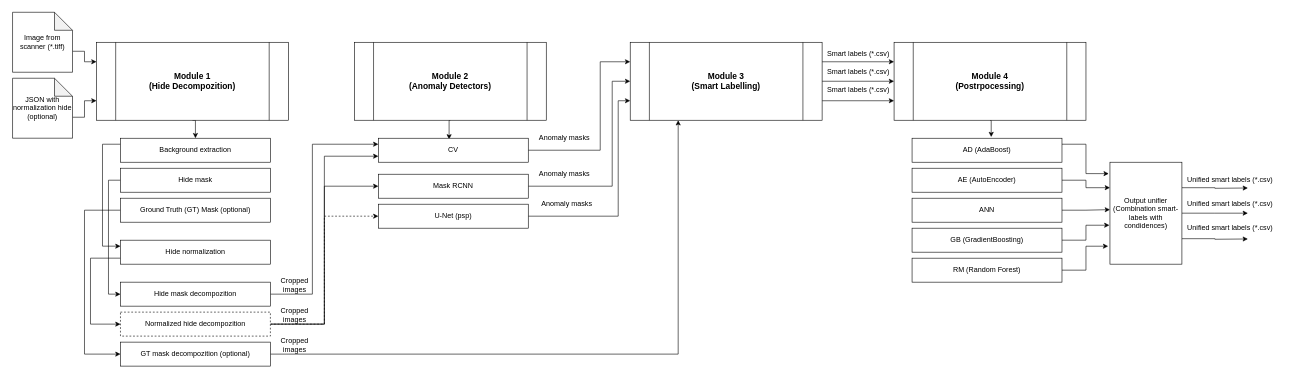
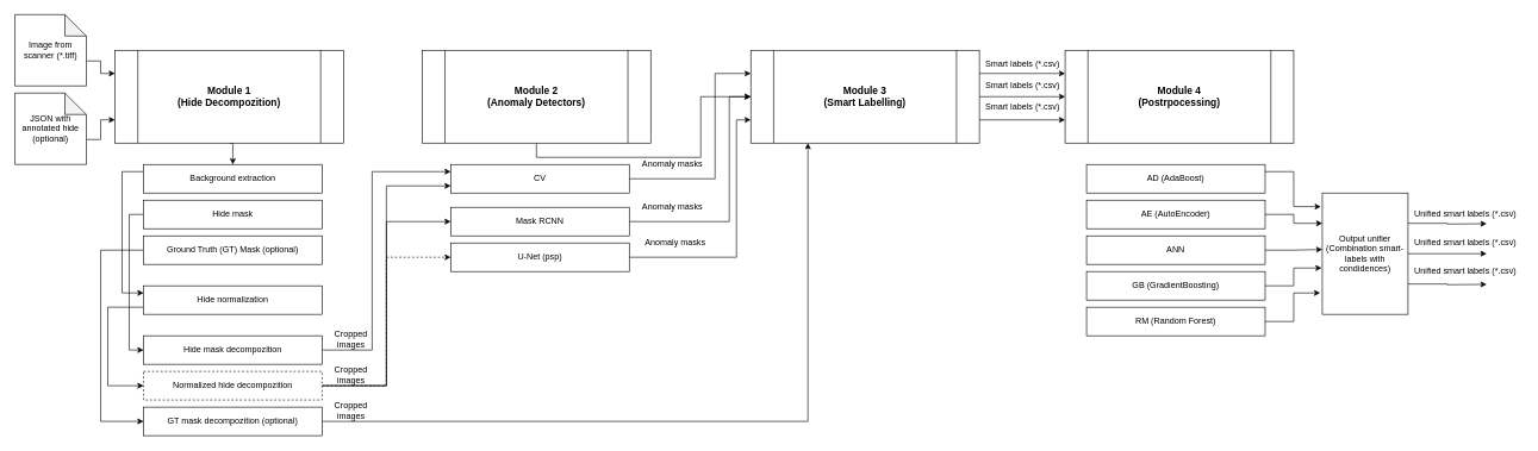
- <mxCell id="9" value="JSON with normalization hide (optional)" style="shape=note;whiteSpace=wrap;html=1;backgroundOutline=1;darkOpacity=0.05;" vertex="1" parent="1"><mxGeometry x="20" y="130" width="100" height="100" as="geometry" /></mxCell>
+ <mxCell id="9" value="JSON with annotated hide (optional)" style="shape=note;whiteSpace=wrap;html=1;backgroundOutline=1;darkOpacity=0.05;" vertex="1" parent="1"><mxGeometry x="20" y="130" width="100" height="100" as="geometry" /></mxCell>
- <mxCell id="36" style="edgeStyle=orthogonalEdgeStyle;rounded=0;orthogonalLoop=1;jettySize=auto;html=1;exitX=0.5;exitY=1;exitDx=0;exitDy=0;entryX=0.528;entryY=-0.05;entryDx=0;entryDy=0;entryPerimeter=0;" edge="1" parent="1" source="37" target="39"><mxGeometry relative="1" as="geometry" /></mxCell>
- <mxCell id="4" style="edgeStyle=orthogonalEdgeStyle;rounded=0;orthogonalLoop=1;jettySize=auto;html=1;exitX=0.5;exitY=1;exitDx=0;exitDy=0;entryX=0.472;entryY=0.05;entryDx=0;entryDy=0;entryPerimeter=0;" edge="1" parent="1" source="5" target="27"><mxGeometry relative="1" as="geometry" /></mxCell>
+ <mxCell id="4" style="edgeStyle=orthogonalEdgeStyle;rounded=0;orthogonalLoop=1;jettySize=auto;html=1;exitX=0.5;exitY=1;exitDx=0;exitDy=0;" edge="1" parent="1" source="5" target="35"><mxGeometry relative="1" as="geometry" /></mxCell>
